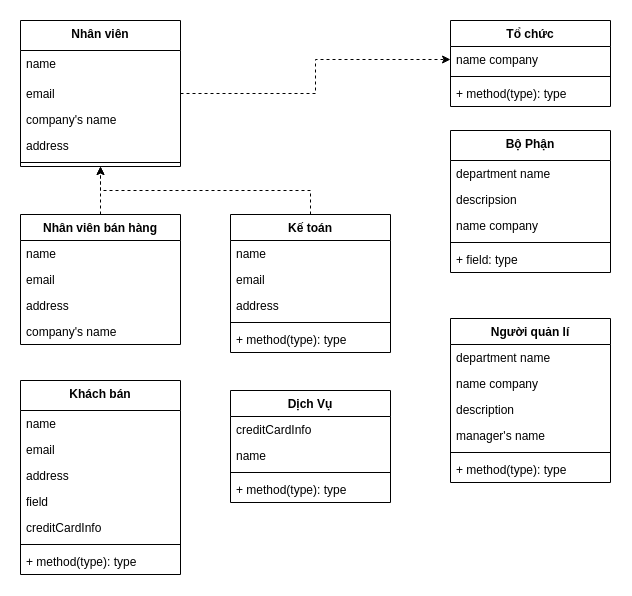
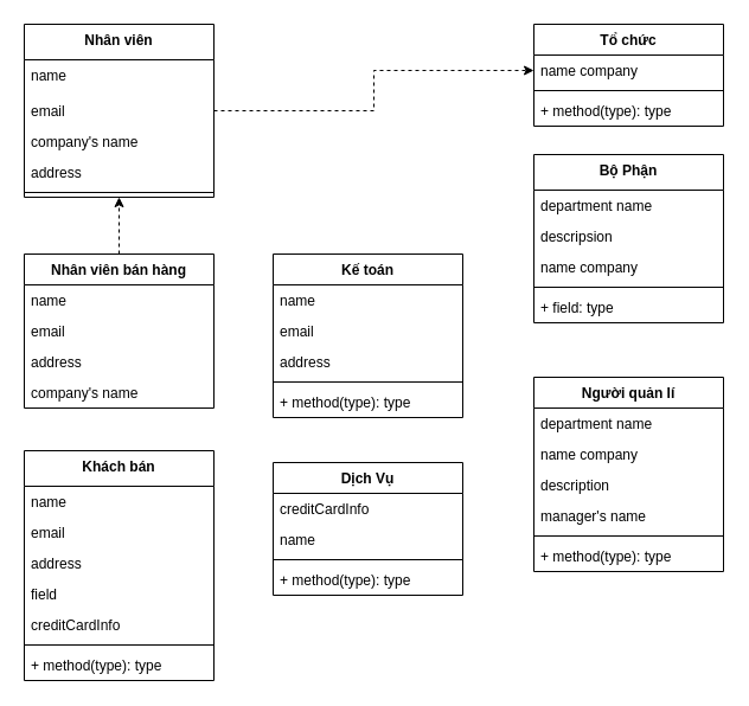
- <mxCell id="8" style="edgeStyle=orthogonalEdgeStyle;rounded=0;orthogonalLoop=1;jettySize=auto;html=1;exitX=0.5;exitY=0;exitDx=0;exitDy=0;entryX=0.5;entryY=1;entryDx=0;entryDy=0;dashed=1;" edge="1" parent="1" source="9" target="24"><mxGeometry relative="1" as="geometry" /></mxCell>
